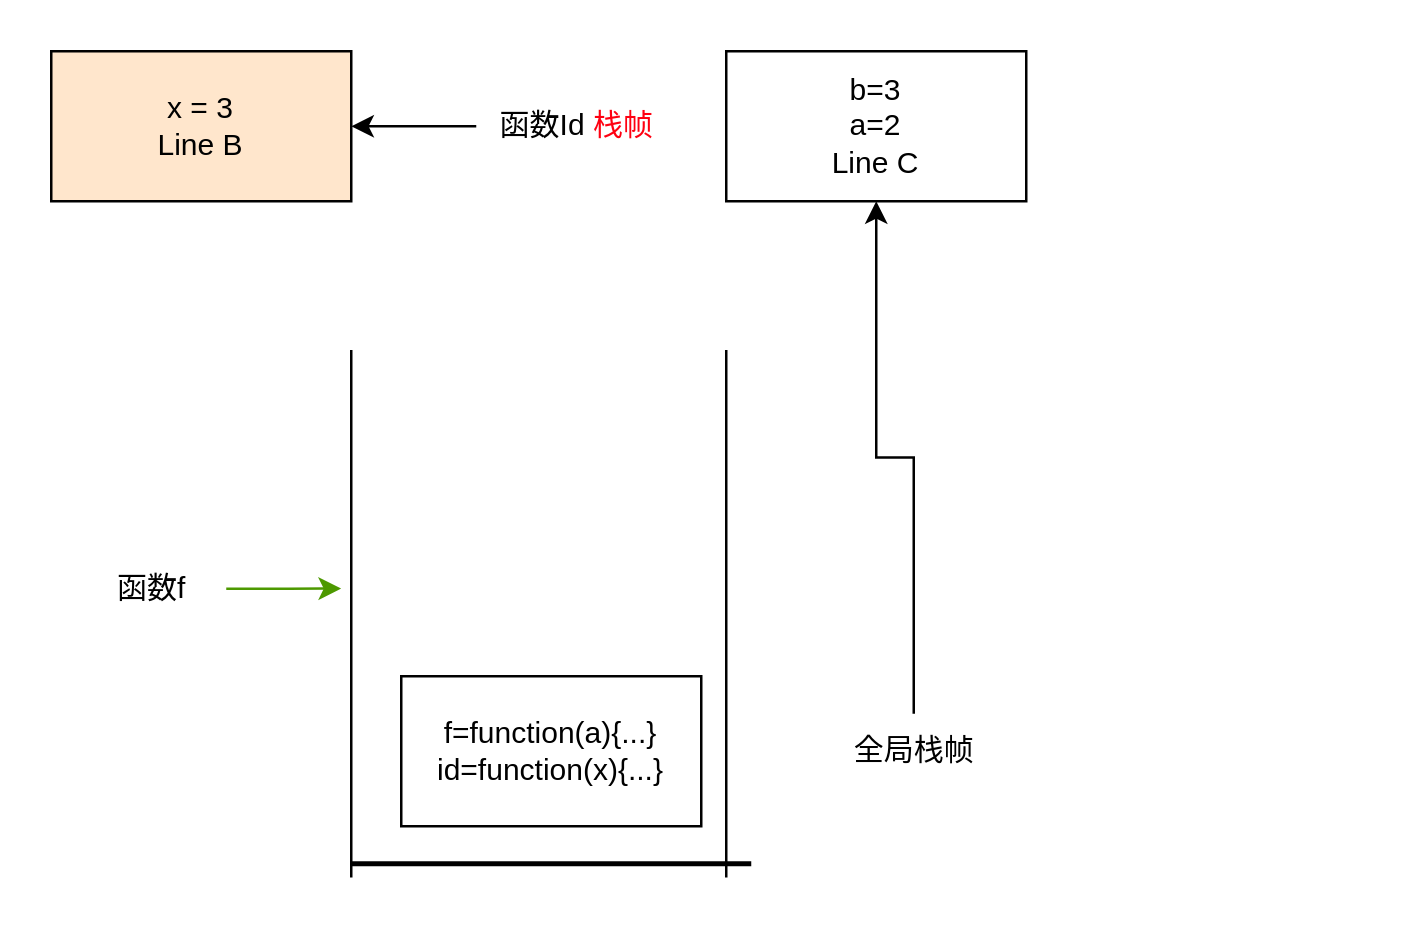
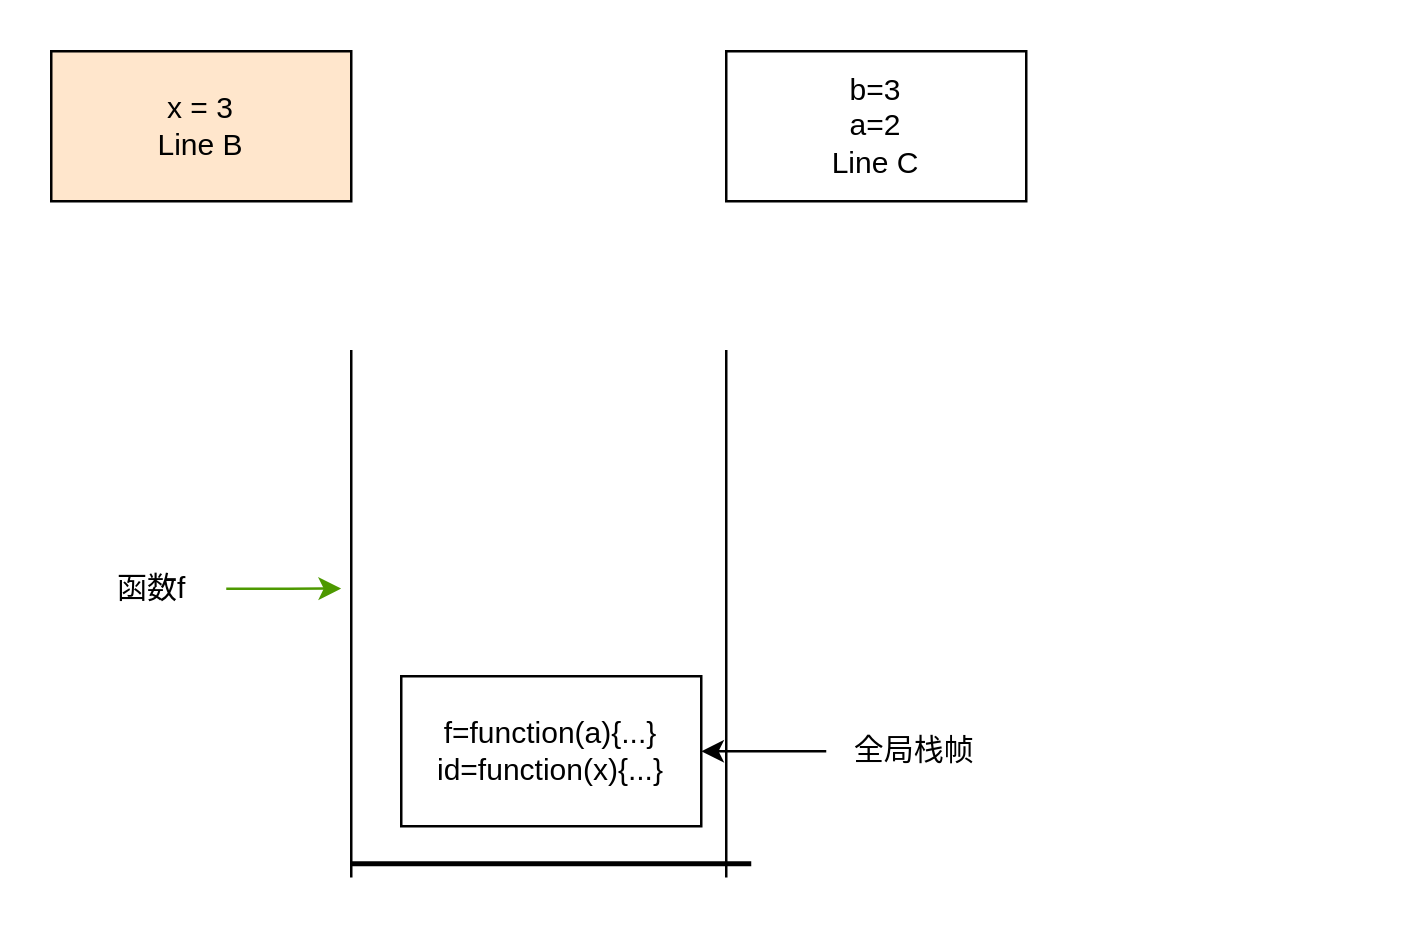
- <mxCell id="6" value="" style="edgeStyle=orthogonalEdgeStyle;rounded=0;orthogonalLoop=1;jettySize=auto;html=1;" edge="1" parent="4" source="7" target="5"><mxGeometry relative="1" as="geometry" /></mxCell>
- <mxCell id="7" value="函数Id &lt;font color=&quot;#ff0011&quot;&gt;栈帧&lt;/font&gt;" style="text;html=1;align=center;verticalAlign=middle;resizable=0;points=[];autosize=1;strokeColor=none;fillColor=none;" vertex="1" parent="4"><mxGeometry x="170" y="15" width="80" height="30" as="geometry" /></mxCell>
- <mxCell id="14" style="edgeStyle=orthogonalEdgeStyle;rounded=0;orthogonalLoop=1;jettySize=auto;html=1;" edge="1" parent="12" source="15" target="3"><mxGeometry relative="1" as="geometry" /></mxCell>
+ <mxCell id="14" style="edgeStyle=orthogonalEdgeStyle;rounded=0;orthogonalLoop=1;jettySize=auto;html=1;entryX=1;entryY=0.5;entryDx=0;entryDy=0;" edge="1" parent="12" source="15" target="13"><mxGeometry relative="1" as="geometry" /></mxCell>
